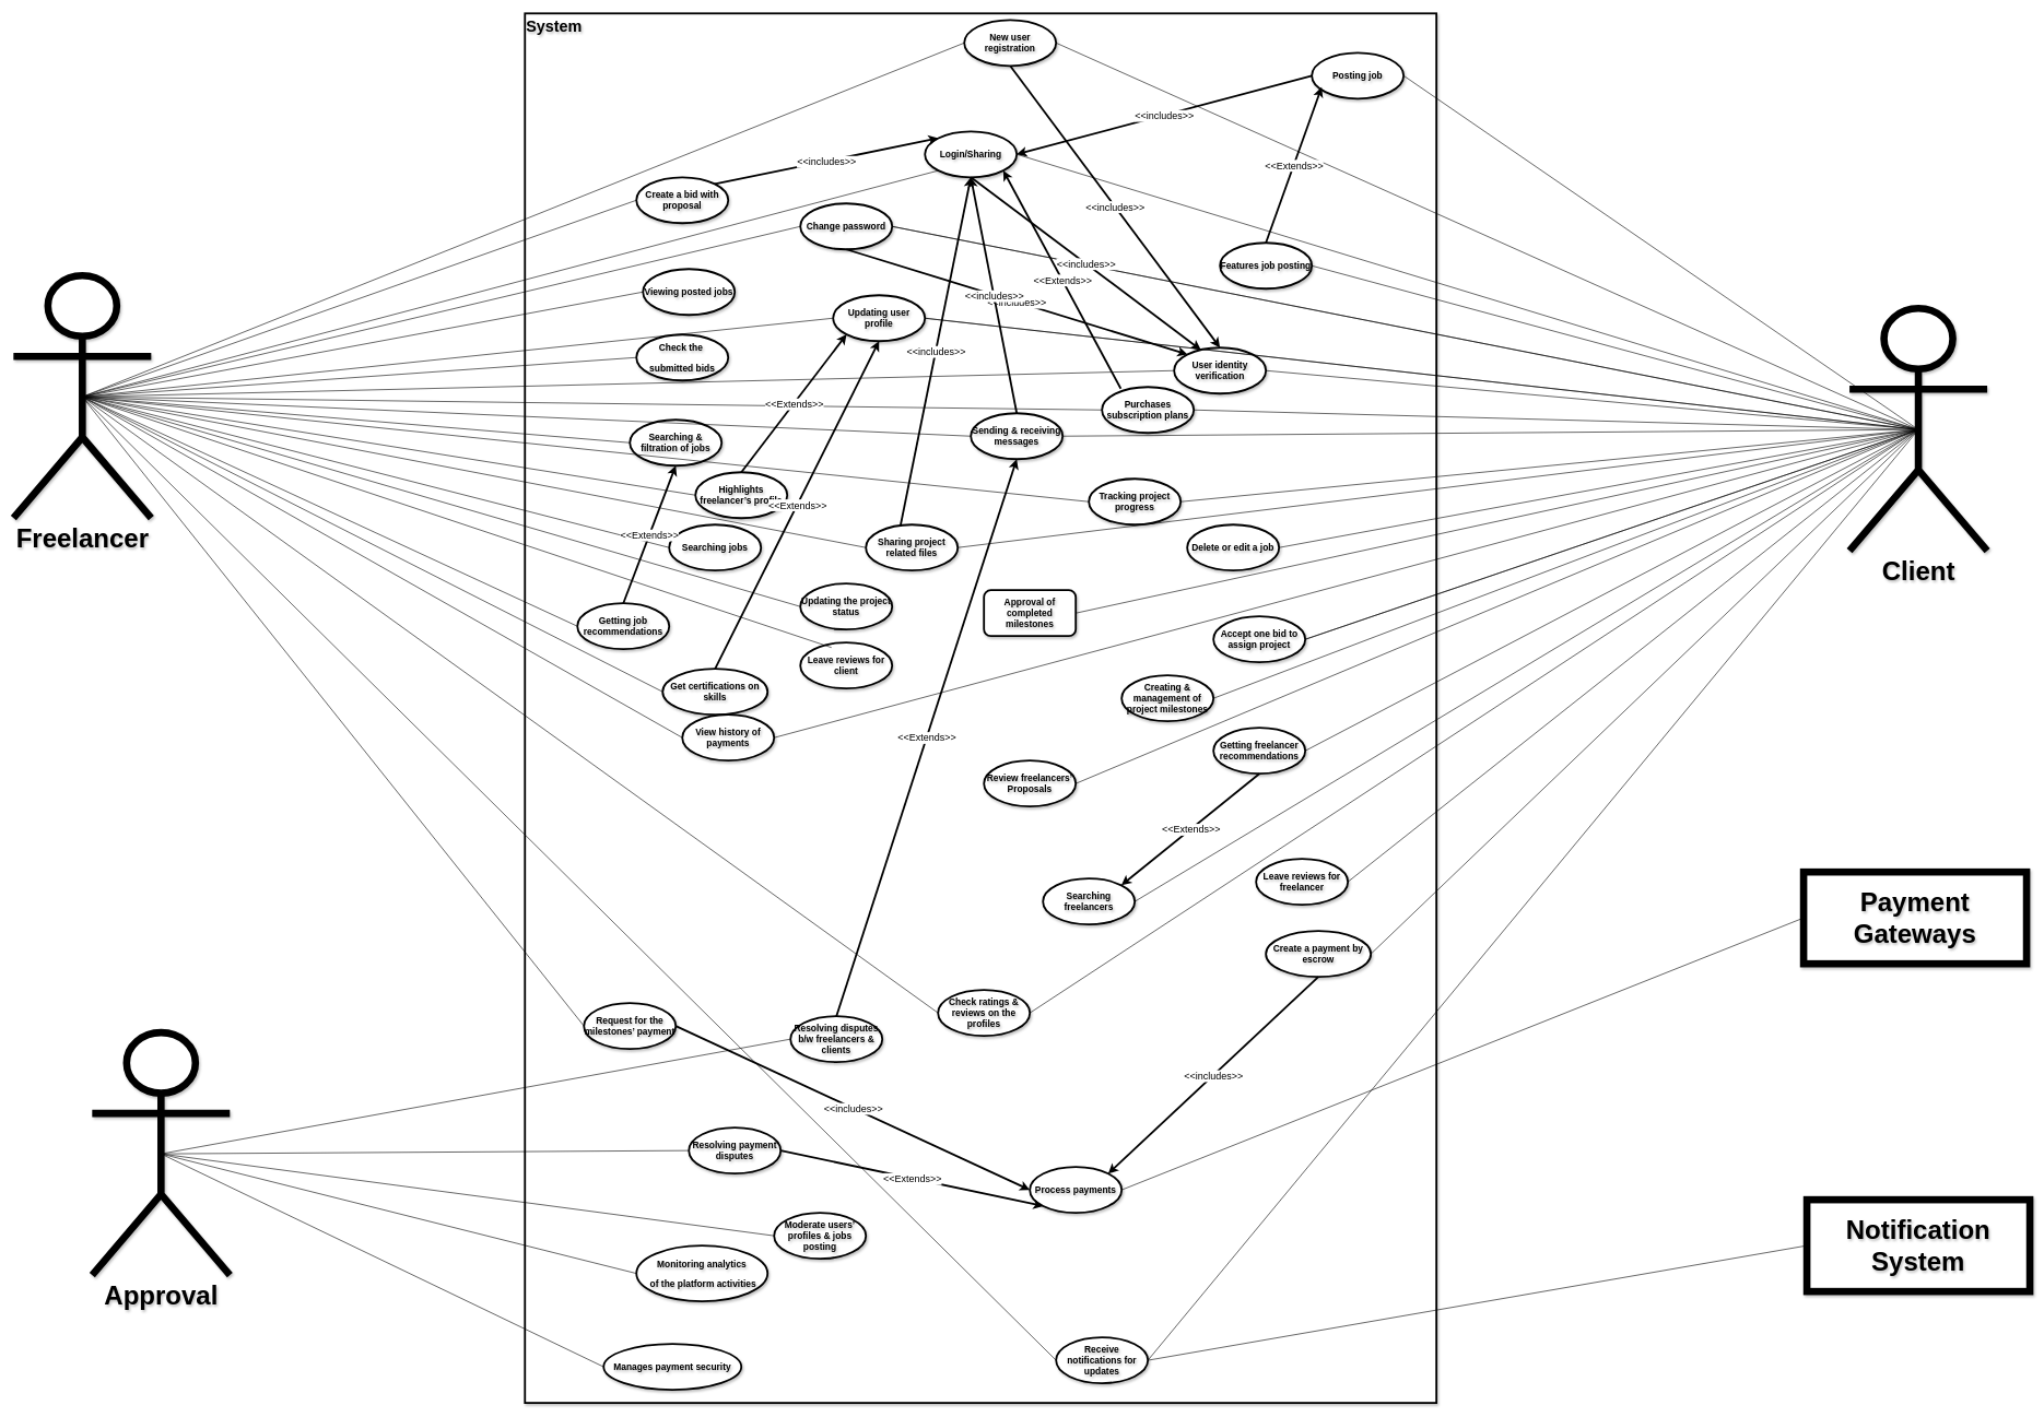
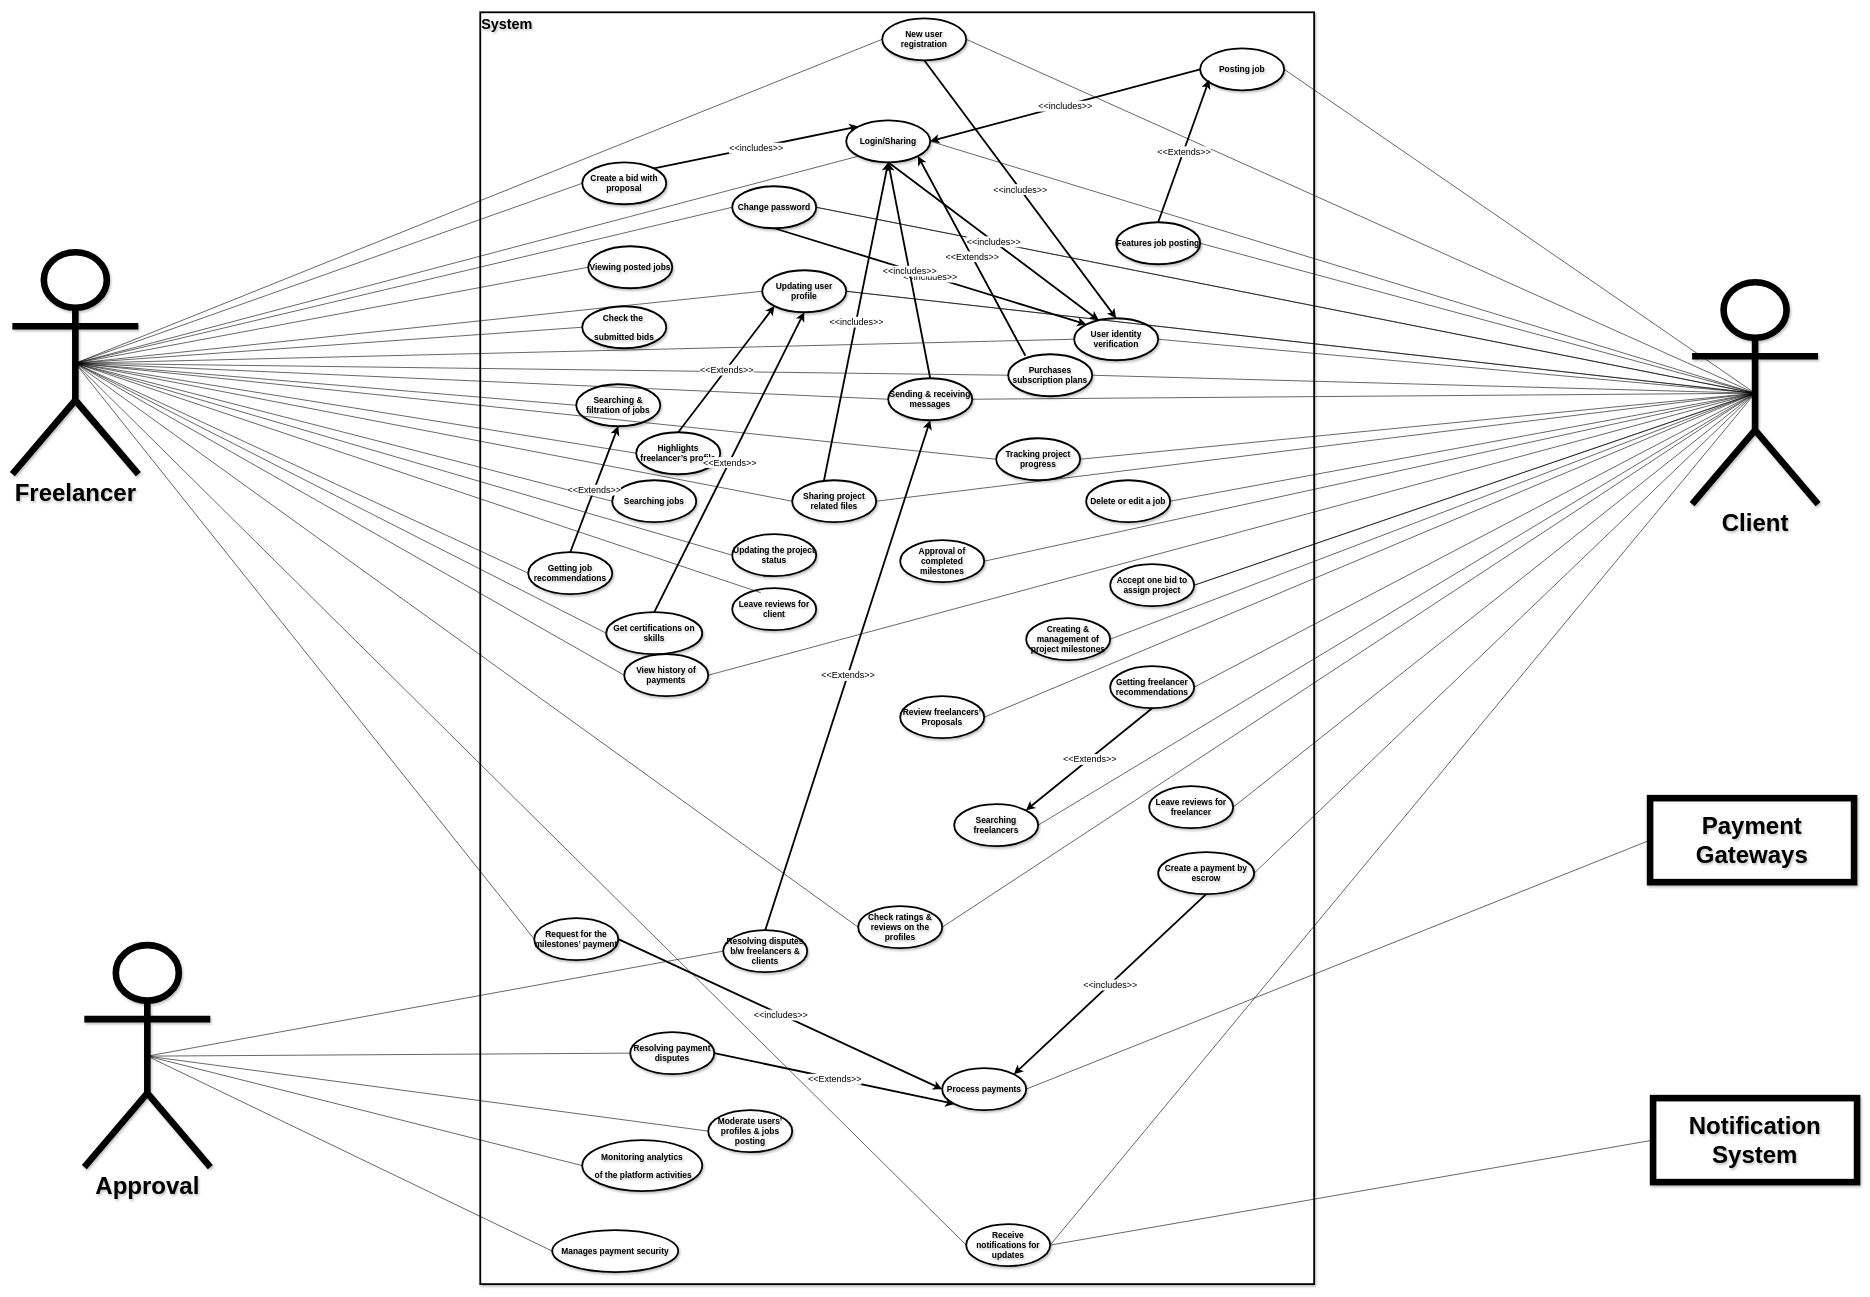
- <mxCell id="39" value="&lt;p class=&quot;MsoNormal&quot;&gt;Approval of completed milestones&lt;/p&gt;" style="whiteSpace=wrap;html=1;shadow=1;strokeColor=default;strokeWidth=3;align=center;verticalAlign=middle;fontFamily=Helvetica;fontSize=14;fontColor=default;fillColor=default;labelBorderColor=none;textShadow=1;fontStyle=1;rounded=1;" parent="1" vertex="1"><mxGeometry x="1500" y="900" width="140" height="70" as="geometry" /></mxCell>
+ <mxCell id="39" value="&lt;p class=&quot;MsoNormal&quot;&gt;Approval of completed milestones&lt;/p&gt;" style="ellipse;whiteSpace=wrap;html=1;shadow=1;strokeColor=default;strokeWidth=3;align=center;verticalAlign=middle;fontFamily=Helvetica;fontSize=14;fontColor=default;fillColor=default;labelBorderColor=none;textShadow=1;fontStyle=1" parent="1" vertex="1"><mxGeometry x="1500" y="900" width="140" height="70" as="geometry" /></mxCell>
